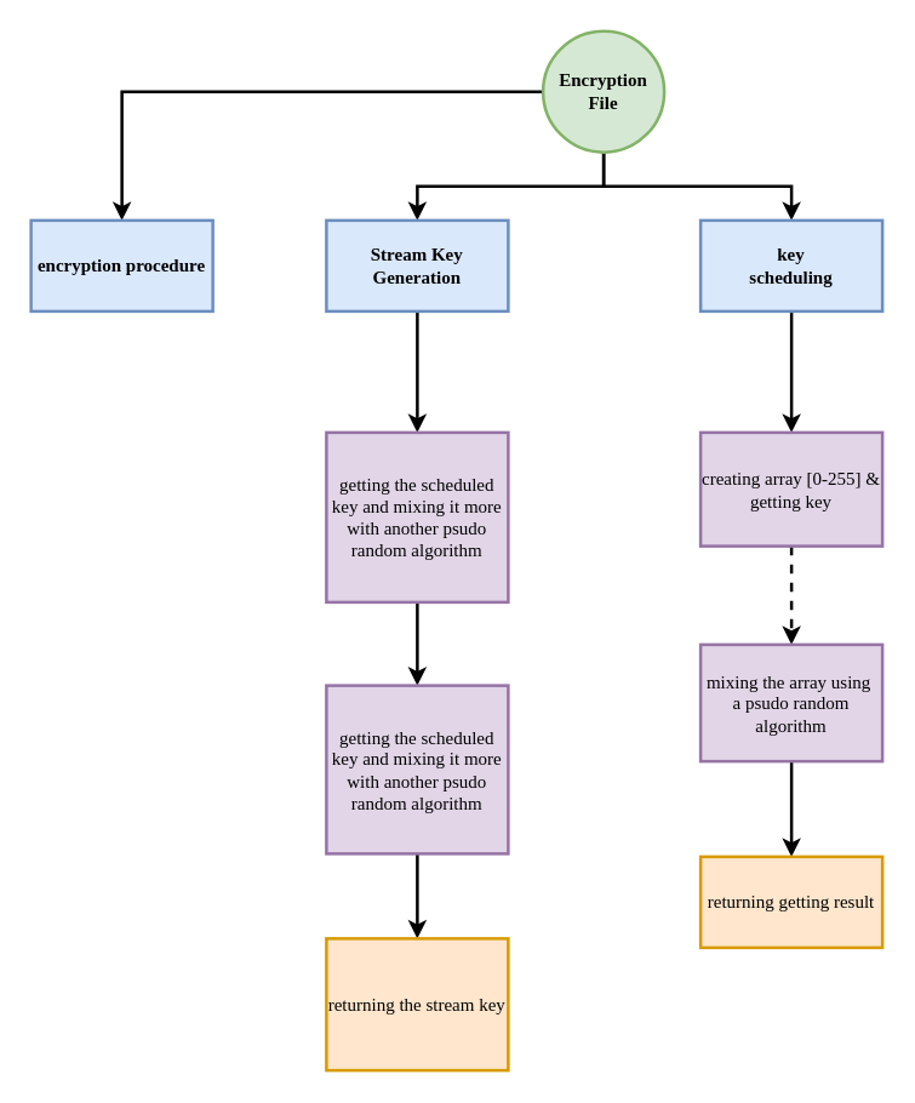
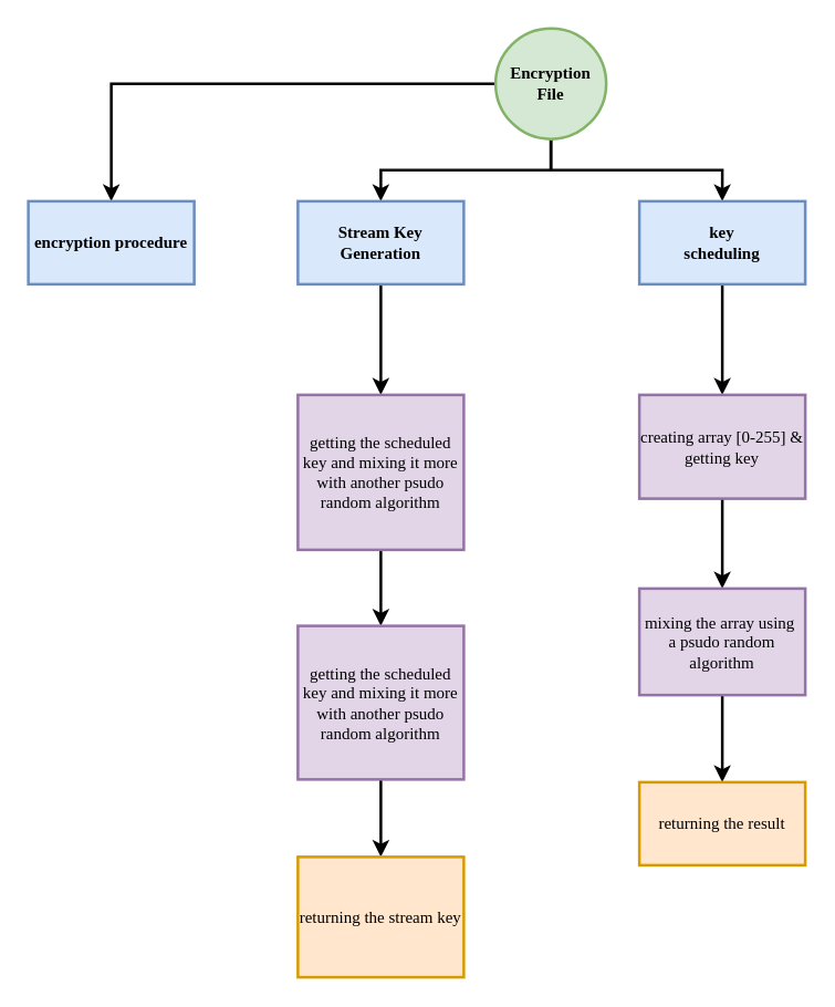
- <mxCell id="16" value="" style="edgeStyle=orthogonalEdgeStyle;rounded=0;orthogonalLoop=1;jettySize=auto;strokeWidth=2;fontFamily=Lucida Console;html=1;labelBackgroundColor=none;fontStyle=0;dashed=1;" parent="1" source="17" target="19" edge="1"><mxGeometry relative="1" as="geometry" /></mxCell>
+ <mxCell id="16" value="" style="edgeStyle=orthogonalEdgeStyle;rounded=0;orthogonalLoop=1;jettySize=auto;strokeWidth=2;fontFamily=Lucida Console;html=1;labelBackgroundColor=none;fontStyle=0" parent="1" source="17" target="19" edge="1"><mxGeometry relative="1" as="geometry" /></mxCell>
- <mxCell id="20" value="returning getting result" style="rounded=0;whiteSpace=wrap;fillColor=#ffe6cc;strokeColor=#d79b00;strokeWidth=2;fontFamily=Lucida Console;html=1;labelBackgroundColor=none;fontStyle=0" parent="1" vertex="1"><mxGeometry x="462" y="565" width="120" height="60" as="geometry" /></mxCell>
+ <mxCell id="20" value="returning the result" style="rounded=0;whiteSpace=wrap;fillColor=#ffe6cc;strokeColor=#d79b00;strokeWidth=2;fontFamily=Lucida Console;html=1;labelBackgroundColor=none;fontStyle=0" parent="1" vertex="1"><mxGeometry x="462" y="565" width="120" height="60" as="geometry" /></mxCell>
